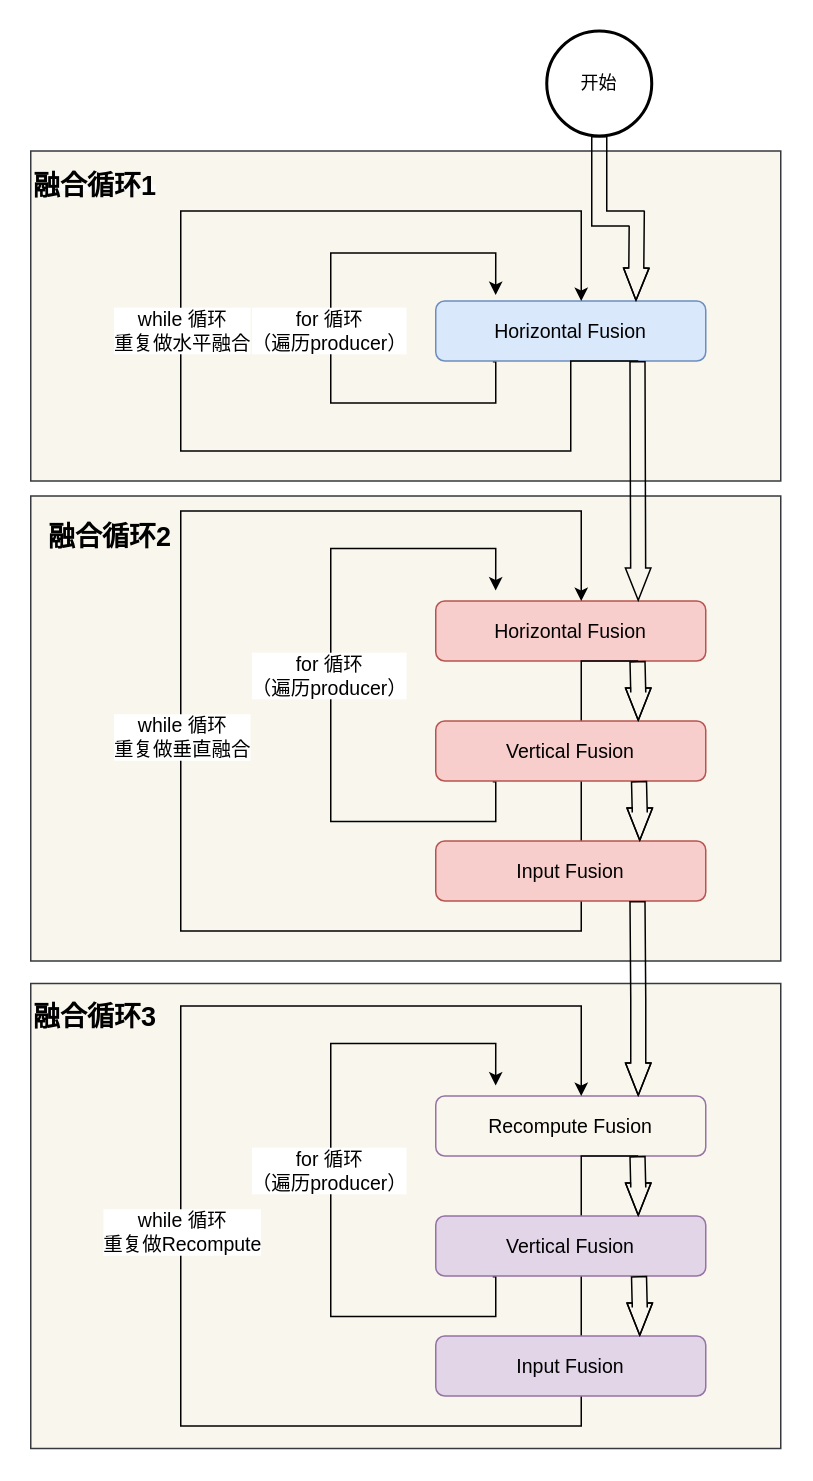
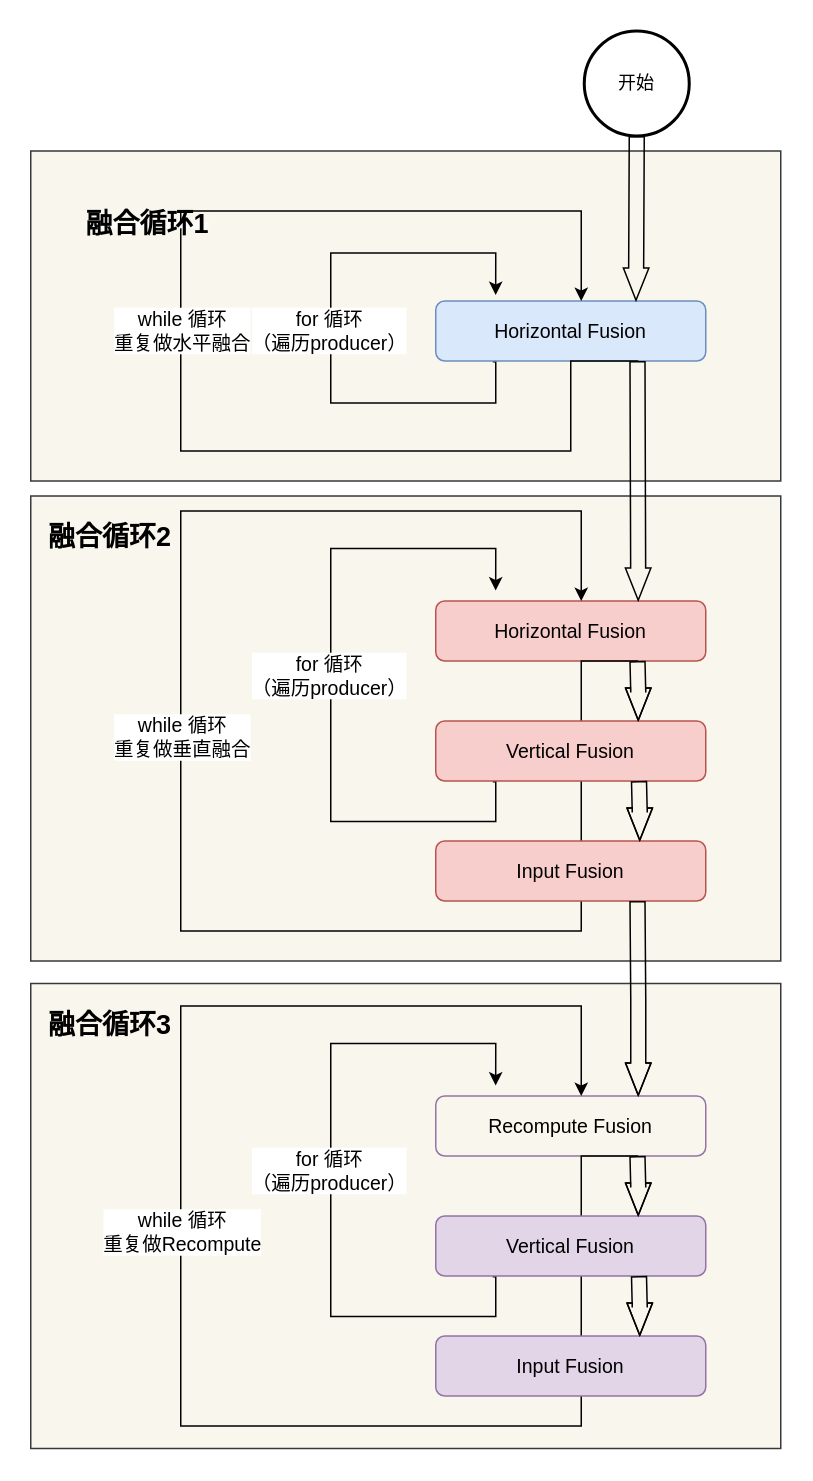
- <mxCell id="8" value="开始" style="strokeWidth=2;html=1;shape=mxgraph.flowchart.start_2;whiteSpace=wrap;" parent="1" vertex="1"><mxGeometry x="364" y="20" width="70" height="70" as="geometry" /></mxCell>
+ <mxCell id="8" value="开始" style="strokeWidth=2;html=1;shape=mxgraph.flowchart.start_2;whiteSpace=wrap;" parent="1" vertex="1"><mxGeometry x="389" y="20" width="70" height="70" as="geometry" /></mxCell>
- <mxCell id="31" value="&lt;h2 style=&quot;border-color: var(--border-color); color: rgb(0, 0, 0); font-family: Helvetica; font-style: normal; font-variant-ligatures: normal; font-variant-caps: normal; letter-spacing: normal; orphans: 2; text-align: left; text-indent: 0px; text-transform: none; widows: 2; word-spacing: 0px; -webkit-text-stroke-width: 0px; background-color: rgb(251, 251, 251); text-decoration-thickness: initial; text-decoration-style: initial; text-decoration-color: initial; line-height: 3.6px;&quot;&gt;融合循环1&lt;/h2&gt;" style="text;whiteSpace=wrap;html=1;" parent="1" vertex="1"><mxGeometry x="20" y="101" width="90" height="50" as="geometry" /></mxCell>
+ <mxCell id="31" value="&lt;h2 style=&quot;border-color: var(--border-color); color: rgb(0, 0, 0); font-family: Helvetica; font-style: normal; font-variant-ligatures: normal; font-variant-caps: normal; letter-spacing: normal; orphans: 2; text-align: left; text-indent: 0px; text-transform: none; widows: 2; word-spacing: 0px; -webkit-text-stroke-width: 0px; background-color: rgb(251, 251, 251); text-decoration-thickness: initial; text-decoration-style: initial; text-decoration-color: initial; line-height: 3.6px;&quot;&gt;融合循环1&lt;/h2&gt;" style="text;whiteSpace=wrap;html=1;" parent="1" vertex="1"><mxGeometry x="55" y="126" width="90" height="50" as="geometry" /></mxCell>
- <mxCell id="33" value="&lt;h2 style=&quot;border-color: var(--border-color); line-height: 3.6px;&quot;&gt;融合循环3&lt;/h2&gt;" style="text;whiteSpace=wrap;html=1;" parent="1" vertex="1"><mxGeometry x="20" y="655" width="90" height="50" as="geometry" /></mxCell>
+ <mxCell id="33" value="&lt;h2 style=&quot;border-color: var(--border-color); line-height: 3.6px;&quot;&gt;融合循环3&lt;/h2&gt;" style="text;whiteSpace=wrap;html=1;" parent="1" vertex="1"><mxGeometry x="30" y="660" width="90" height="50" as="geometry" /></mxCell>
